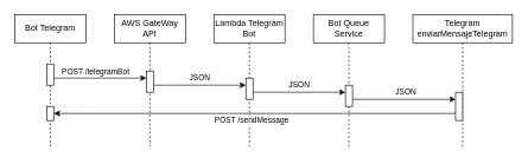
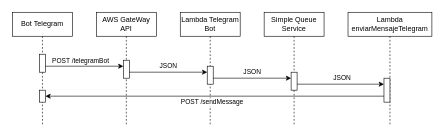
- <mxCell id="9" value="Bot Queue Service" style="shape=umlLifeline;perimeter=lifelinePerimeter;whiteSpace=wrap;html=1;container=0;dropTarget=0;collapsible=0;recursiveResize=0;outlineConnect=0;portConstraint=eastwest;newEdgeStyle={&quot;edgeStyle&quot;:&quot;elbowEdgeStyle&quot;,&quot;elbow&quot;:&quot;vertical&quot;,&quot;curved&quot;:0,&quot;rounded&quot;:0};" vertex="1" parent="1"><mxGeometry x="440" y="20" width="100" height="190" as="geometry" /></mxCell>
+ <mxCell id="9" value="Simple Queue Service" style="shape=umlLifeline;perimeter=lifelinePerimeter;whiteSpace=wrap;html=1;container=0;dropTarget=0;collapsible=0;recursiveResize=0;outlineConnect=0;portConstraint=eastwest;newEdgeStyle={&quot;edgeStyle&quot;:&quot;elbowEdgeStyle&quot;,&quot;elbow&quot;:&quot;vertical&quot;,&quot;curved&quot;:0,&quot;rounded&quot;:0};" vertex="1" parent="1"><mxGeometry x="440" y="20" width="100" height="190" as="geometry" /></mxCell>
- <mxCell id="11" value="Telegram enviarMensajeTelegram" style="shape=umlLifeline;perimeter=lifelinePerimeter;whiteSpace=wrap;html=1;container=0;dropTarget=0;collapsible=0;recursiveResize=0;outlineConnect=0;portConstraint=eastwest;newEdgeStyle={&quot;edgeStyle&quot;:&quot;elbowEdgeStyle&quot;,&quot;elbow&quot;:&quot;vertical&quot;,&quot;curved&quot;:0,&quot;rounded&quot;:0};" vertex="1" parent="1"><mxGeometry x="580" y="20" width="140" height="190" as="geometry" /></mxCell>
+ <mxCell id="11" value="Lambda enviarMensajeTelegram" style="shape=umlLifeline;perimeter=lifelinePerimeter;whiteSpace=wrap;html=1;container=0;dropTarget=0;collapsible=0;recursiveResize=0;outlineConnect=0;portConstraint=eastwest;newEdgeStyle={&quot;edgeStyle&quot;:&quot;elbowEdgeStyle&quot;,&quot;elbow&quot;:&quot;vertical&quot;,&quot;curved&quot;:0,&quot;rounded&quot;:0};" vertex="1" parent="1"><mxGeometry x="580" y="20" width="140" height="190" as="geometry" /></mxCell>
